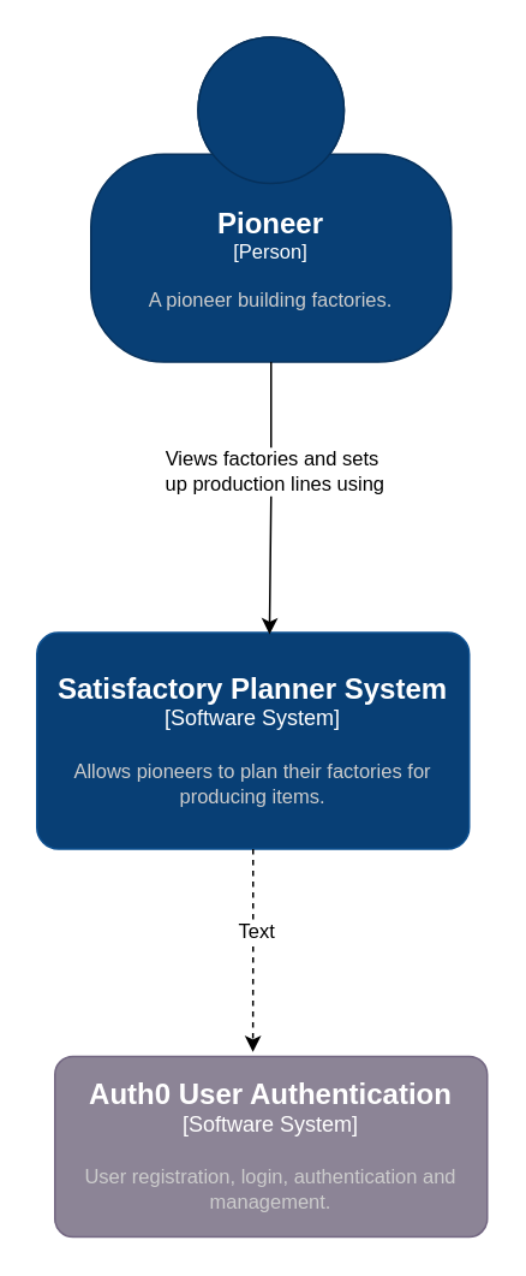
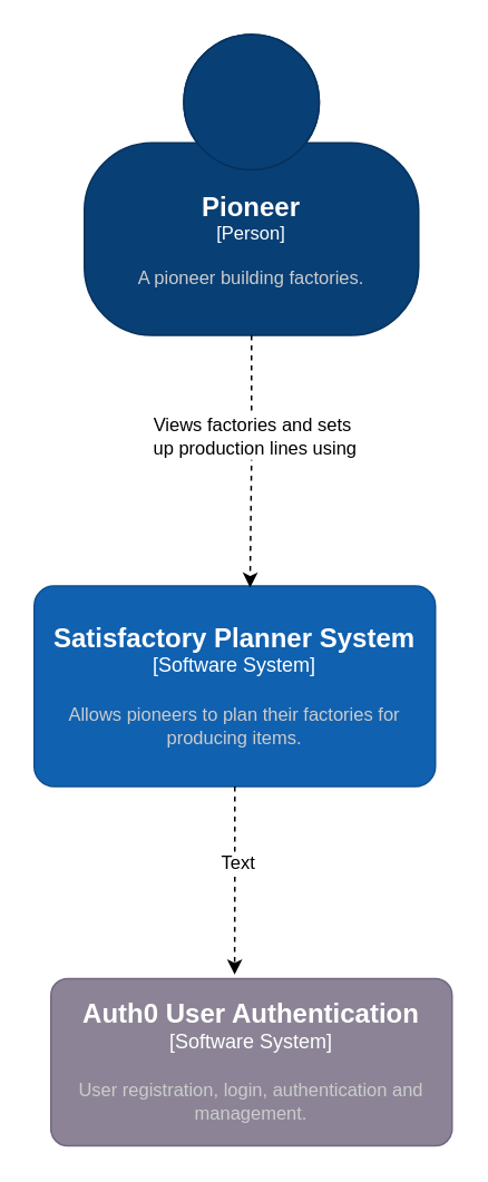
- <mxCell id="4" style="edgeStyle=orthogonalEdgeStyle;rounded=0;orthogonalLoop=1;jettySize=auto;html=1;entryX=0.538;entryY=0.008;entryDx=0;entryDy=0;entryPerimeter=0;" edge="1" parent="1" source="2" target="3"><mxGeometry relative="1" as="geometry" /></mxCell>
+ <mxCell id="4" style="edgeStyle=orthogonalEdgeStyle;rounded=0;orthogonalLoop=1;jettySize=auto;html=1;entryX=0.538;entryY=0.008;entryDx=0;entryDy=0;entryPerimeter=0;dashed=1;" edge="1" parent="1" source="2" target="3"><mxGeometry relative="1" as="geometry" /></mxCell>
- <mxCell id="3" value="&lt;font style=&quot;font-size: 16px&quot;&gt;&lt;b&gt;Satisfactory Planner System&lt;/b&gt;&lt;/font&gt;&lt;div&gt;[Software System]&lt;/div&gt;&lt;br&gt;&lt;div&gt;&lt;font style=&quot;font-size: 11px&quot;&gt;&lt;font color=&quot;#cccccc&quot;&gt;Allows pioneers to plan their factories for producing items.&lt;/font&gt;&lt;/div&gt;" style="rounded=1;whiteSpace=wrap;html=1;labelBackgroundColor=none;fillColor=#083f75;fontColor=#ffffff;align=center;arcSize=10;strokeColor=#0D5091;metaEdit=1;resizable=0;points=[[0.25,0,0],[0.5,0,0],[0.75,0,0],[1,0.25,0],[1,0.5,0],[1,0.75,0],[0.75,1,0],[0.5,1,0],[0.25,1,0],[0,0.75,0],[0,0.5,0],[0,0.25,0]];" vertex="1" parent="1"><mxGeometry x="20" y="350" width="240" height="120" as="geometry" /></mxCell>
+ <mxCell id="3" value="&lt;font style=&quot;font-size: 16px&quot;&gt;&lt;b&gt;Satisfactory Planner System&lt;/b&gt;&lt;/font&gt;&lt;div&gt;[Software System]&lt;/div&gt;&lt;br&gt;&lt;div&gt;&lt;font style=&quot;font-size: 11px&quot;&gt;&lt;font color=&quot;#cccccc&quot;&gt;Allows pioneers to plan their factories for producing items.&lt;/font&gt;&lt;/div&gt;" style="rounded=1;whiteSpace=wrap;html=1;labelBackgroundColor=none;fillColor=#1061B0;fontColor=#ffffff;align=center;arcSize=10;strokeColor=#0D5091;metaEdit=1;resizable=0;points=[[0.25,0,0],[0.5,0,0],[0.75,0,0],[1,0.25,0],[1,0.5,0],[1,0.75,0],[0.75,1,0],[0.5,1,0],[0.25,1,0],[0,0.75,0],[0,0.5,0],[0,0.25,0]];" vertex="1" parent="1"><mxGeometry x="20" y="350" width="240" height="120" as="geometry" /></mxCell>
